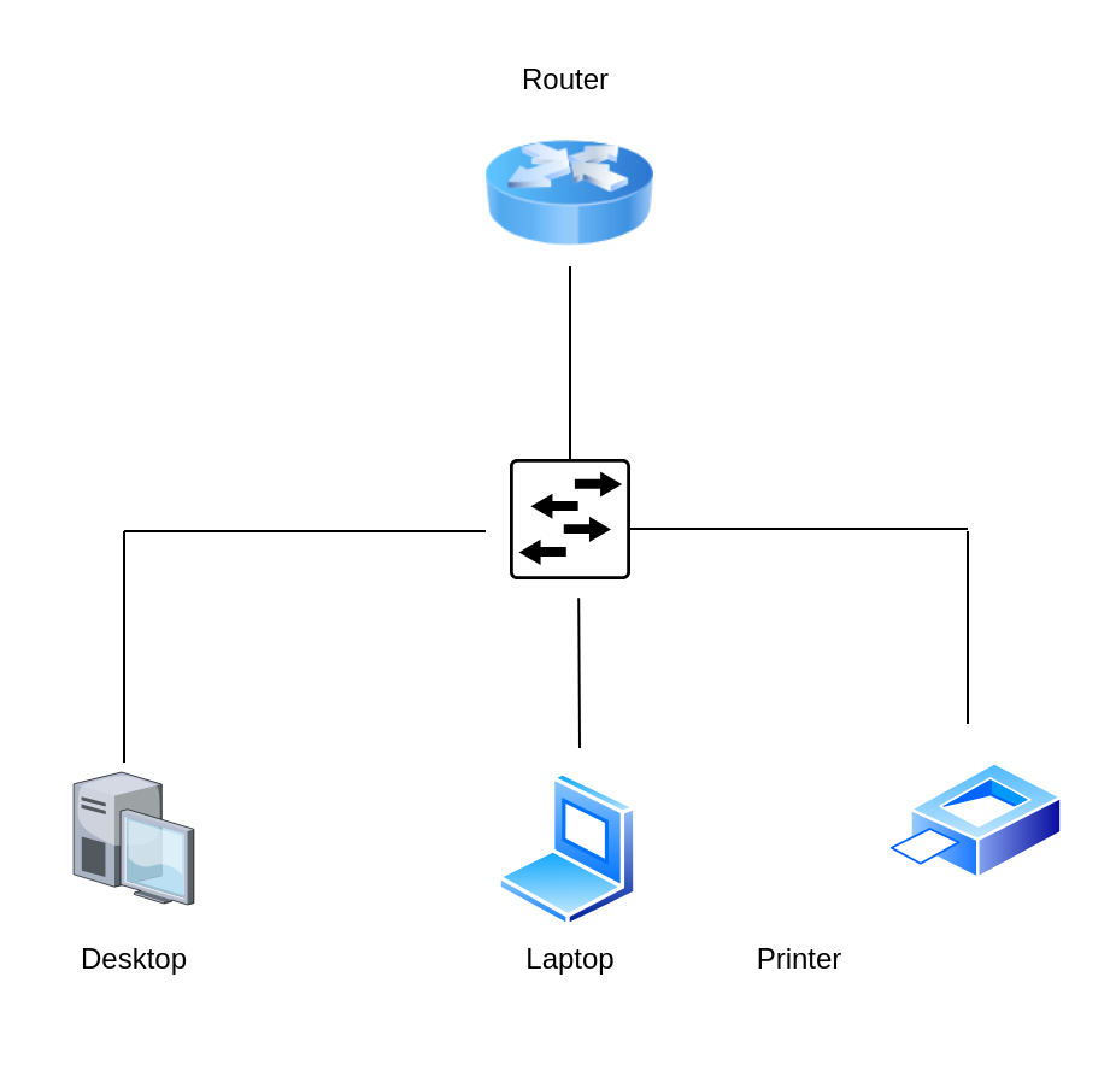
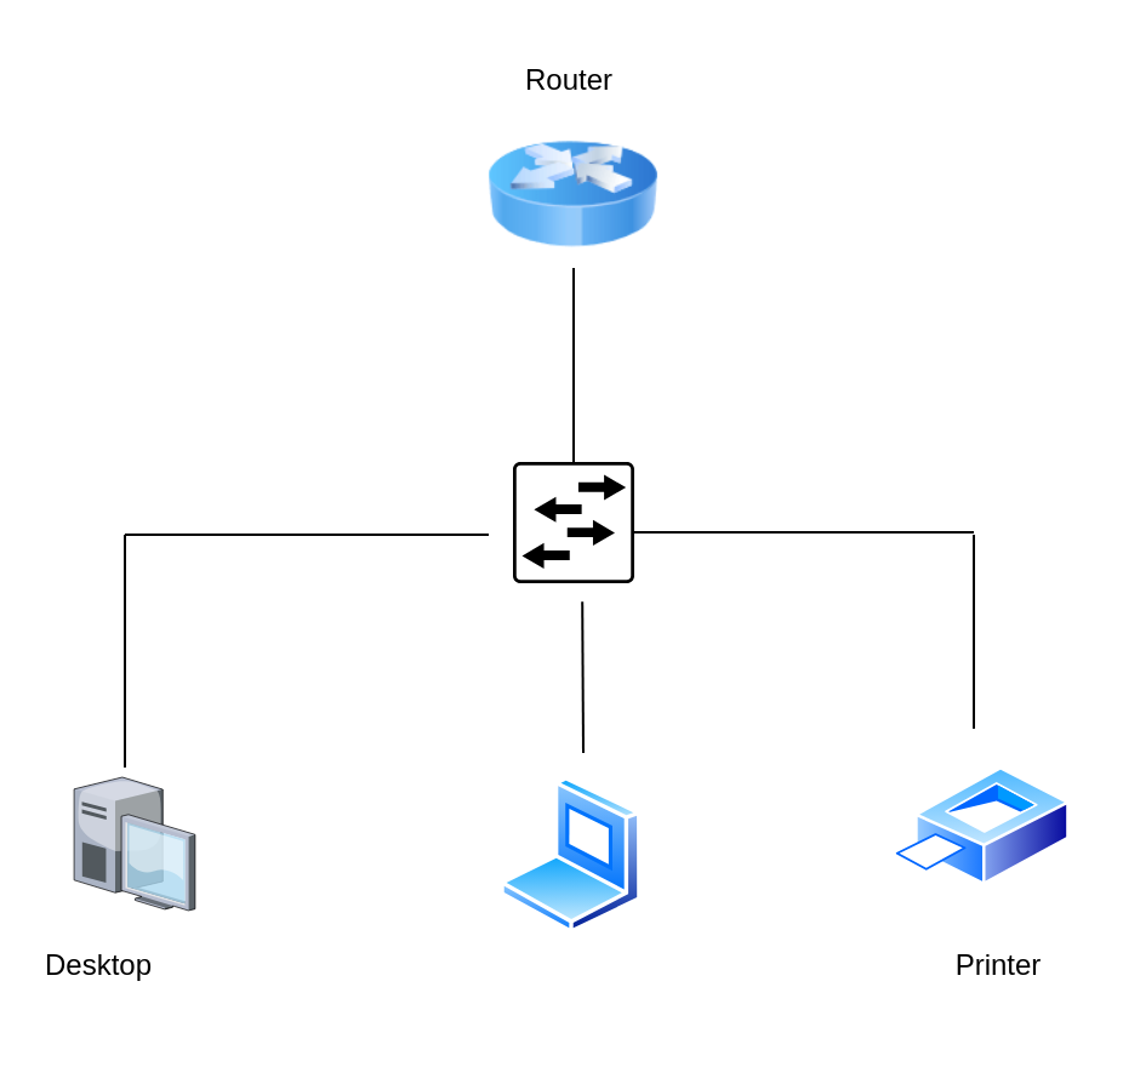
- <mxCell id="8" value="&lt;div&gt;Desktop&lt;/div&gt;&lt;div&gt;&lt;br&gt;&lt;/div&gt;" style="text;html=1;align=center;verticalAlign=middle;resizable=0;points=[];autosize=1;strokeColor=none;fillColor=none;labelBackgroundColor=none;" vertex="1" parent="1"><mxGeometry x="20" y="384.97" width="70" height="40" as="geometry" /></mxCell>
+ <mxCell id="8" value="&lt;div&gt;Desktop&lt;/div&gt;&lt;div&gt;&lt;br&gt;&lt;/div&gt;" style="text;html=1;align=center;verticalAlign=middle;resizable=0;points=[];autosize=1;strokeColor=none;fillColor=none;labelBackgroundColor=none;" vertex="1" parent="1"><mxGeometry x="5" y="384.97" width="70" height="40" as="geometry" /></mxCell>
- <mxCell id="9" value="&lt;div&gt;Laptop&lt;/div&gt;&lt;div&gt;&lt;br&gt;&lt;/div&gt;" style="text;html=1;align=center;verticalAlign=middle;resizable=0;points=[];autosize=1;strokeColor=none;fillColor=none;labelBackgroundColor=none;" vertex="1" parent="1"><mxGeometry x="206" y="384.97" width="60" height="40" as="geometry" /></mxCell>
- <mxCell id="10" value="&lt;div&gt;Printer&lt;/div&gt;&lt;div&gt;&lt;br&gt;&lt;/div&gt;" style="text;html=1;align=center;verticalAlign=middle;resizable=0;points=[];autosize=1;strokeColor=none;fillColor=none;labelBackgroundColor=none;" vertex="1" parent="1"><mxGeometry x="301" y="384.97" width="60" height="40" as="geometry" /></mxCell>
+ <mxCell id="10" value="&lt;div&gt;Printer&lt;/div&gt;&lt;div&gt;&lt;br&gt;&lt;/div&gt;" style="text;html=1;align=center;verticalAlign=middle;resizable=0;points=[];autosize=1;strokeColor=none;fillColor=none;labelBackgroundColor=none;" vertex="1" parent="1"><mxGeometry x="381" y="384.97" width="60" height="40" as="geometry" /></mxCell>
